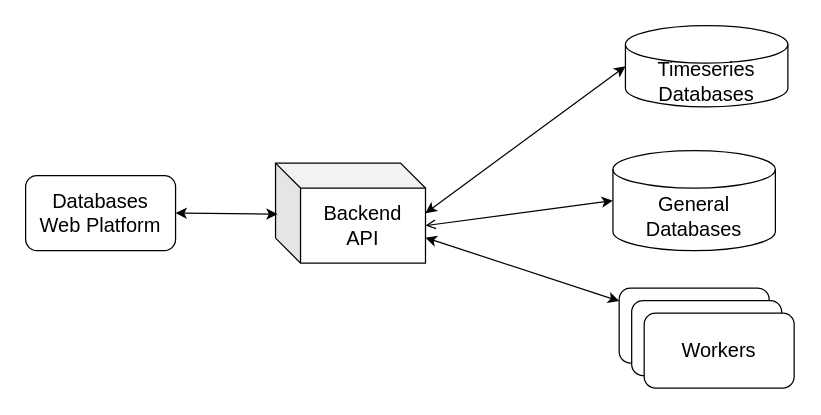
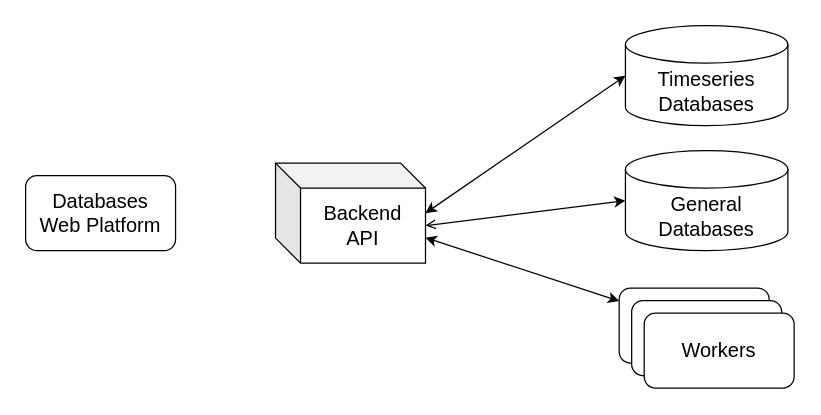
- <mxCell id="2" value="Timeseries&lt;br&gt;Databases" style="shape=cylinder3;whiteSpace=wrap;html=1;boundedLbl=1;backgroundOutline=1;size=15;fontSize=16;" vertex="1" parent="1"><mxGeometry x="500" y="20" width="130" height="65" as="geometry" /></mxCell>
+ <mxCell id="2" value="Timeseries&lt;br&gt;Databases" style="shape=cylinder3;whiteSpace=wrap;html=1;boundedLbl=1;backgroundOutline=1;size=15;fontSize=16;" vertex="1" parent="1"><mxGeometry x="500" y="20" width="130" height="80" as="geometry" /></mxCell>
- <mxCell id="4" value="General&lt;br&gt;Databases" style="shape=cylinder3;whiteSpace=wrap;html=1;boundedLbl=1;backgroundOutline=1;size=15;fontSize=16;" vertex="1" parent="1"><mxGeometry x="490" y="120" width="130" height="80" as="geometry" /></mxCell>
+ <mxCell id="4" value="General&lt;br&gt;Databases" style="shape=cylinder3;whiteSpace=wrap;html=1;boundedLbl=1;backgroundOutline=1;size=15;fontSize=16;" vertex="1" parent="1"><mxGeometry x="500" y="120" width="130" height="80" as="geometry" /></mxCell>
- <mxCell id="11" style="edgeStyle=none;html=1;exitX=1;exitY=0.5;exitDx=0;exitDy=0;entryX=0.014;entryY=0.511;entryDx=0;entryDy=0;entryPerimeter=0;fontSize=16;startArrow=classic;startFill=1;" edge="1" parent="1" source="12" target="6"><mxGeometry relative="1" as="geometry" /></mxCell>
